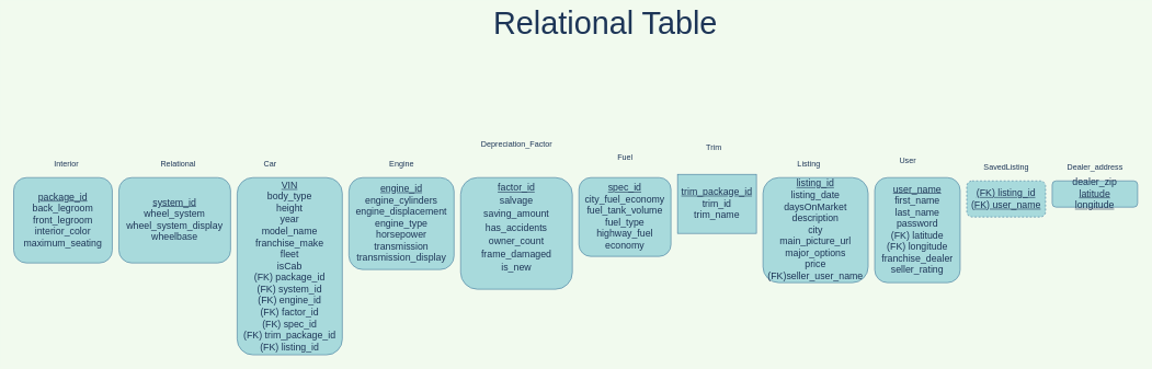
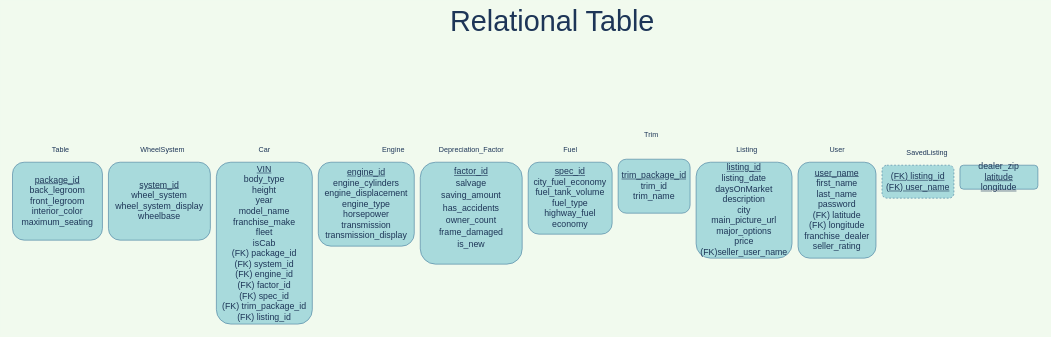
- <mxCell id="17" value="Depreciation_Factor" style="text;html=1;align=center;verticalAlign=middle;resizable=0;points=[];autosize=1;fontColor=#1D3557;" parent="1" vertex="1"><mxGeometry x="725" y="210" width="120" height="20" as="geometry" /></mxCell>
+ <mxCell id="17" value="Depreciation_Factor" style="text;html=1;align=center;verticalAlign=middle;resizable=0;points=[];autosize=1;fontColor=#1D3557;" parent="1" vertex="1"><mxGeometry x="725" y="240" width="120" height="20" as="geometry" /></mxCell>
- <mxCell id="18" value="Fuel" style="text;html=1;align=center;verticalAlign=middle;resizable=0;points=[];autosize=1;fontColor=#1D3557;" parent="1" vertex="1"><mxGeometry x="930" y="230" width="40" height="20" as="geometry" /></mxCell>
+ <mxCell id="18" value="Fuel" style="text;html=1;align=center;verticalAlign=middle;resizable=0;points=[];autosize=1;fontColor=#1D3557;" parent="1" vertex="1"><mxGeometry x="930" y="240" width="40" height="20" as="geometry" /></mxCell>
- <mxCell id="21" value="User" style="text;html=1;align=center;verticalAlign=middle;resizable=0;points=[];autosize=1;fontColor=#1D3557;" parent="1" vertex="1"><mxGeometry x="1360" y="235" width="40" height="20" as="geometry" /></mxCell>
+ <mxCell id="21" value="User" style="text;html=1;align=center;verticalAlign=middle;resizable=0;points=[];autosize=1;fontColor=#1D3557;" parent="1" vertex="1"><mxGeometry x="1375" y="240" width="40" height="20" as="geometry" /></mxCell>
- <mxCell id="13" value="Interior" style="text;html=1;align=center;verticalAlign=middle;resizable=0;points=[];autosize=1;fontColor=#1D3557;" parent="1" vertex="1"><mxGeometry x="75" y="240" width="50" height="20" as="geometry" /></mxCell>
+ <mxCell id="13" value="Table" style="text;html=1;align=center;verticalAlign=middle;resizable=0;points=[];autosize=1;fontColor=#1D3557;" parent="1" vertex="1"><mxGeometry x="75" y="240" width="50" height="20" as="geometry" /></mxCell>
- <mxCell id="14" value="Relational" style="text;html=1;align=center;verticalAlign=middle;resizable=0;points=[];autosize=1;fontColor=#1D3557;" parent="1" vertex="1"><mxGeometry x="225" y="240" width="90" height="20" as="geometry" /></mxCell>
+ <mxCell id="14" value="WheelSystem" style="text;html=1;align=center;verticalAlign=middle;resizable=0;points=[];autosize=1;fontColor=#1D3557;" parent="1" vertex="1"><mxGeometry x="225" y="240" width="90" height="20" as="geometry" /></mxCell>
- <mxCell id="15" value="Car" style="text;html=1;align=center;verticalAlign=middle;resizable=0;points=[];autosize=1;fontColor=#1D3557;" parent="1" vertex="1"><mxGeometry x="395" y="240" width="30" height="20" as="geometry" /></mxCell>
+ <mxCell id="15" value="Car" style="text;html=1;align=center;verticalAlign=middle;resizable=0;points=[];autosize=1;fontColor=#1D3557;" parent="1" vertex="1"><mxGeometry x="425" y="240" width="30" height="20" as="geometry" /></mxCell>
- <mxCell id="16" value="Engine" style="text;html=1;align=center;verticalAlign=middle;resizable=0;points=[];autosize=1;fontColor=#1D3557;" parent="1" vertex="1"><mxGeometry x="585" y="240" width="50" height="20" as="geometry" /></mxCell>
+ <mxCell id="16" value="Engine" style="text;html=1;align=center;verticalAlign=middle;resizable=0;points=[];autosize=1;fontColor=#1D3557;" parent="1" vertex="1"><mxGeometry x="630" y="240" width="50" height="20" as="geometry" /></mxCell>
- <mxCell id="20" value="Listing" style="text;html=1;strokeColor=none;fillColor=none;align=center;verticalAlign=middle;whiteSpace=wrap;rounded=0;fontColor=#1D3557;" parent="1" vertex="1"><mxGeometry x="1210" y="240" width="40" height="20" as="geometry" /></mxCell>
+ <mxCell id="20" value="Listing" style="text;html=1;strokeColor=none;fillColor=none;align=center;verticalAlign=middle;whiteSpace=wrap;rounded=0;fontColor=#1D3557;" parent="1" vertex="1"><mxGeometry x="1225" y="240" width="40" height="20" as="geometry" /></mxCell>
- <mxCell id="23" value="SavedListing" style="text;html=1;align=center;verticalAlign=middle;resizable=0;points=[];autosize=1;fontColor=#1D3557;" parent="1" vertex="1"><mxGeometry x="1490" y="245" width="80" height="20" as="geometry" /></mxCell>
+ <mxCell id="23" value="SavedListing" style="text;html=1;align=center;verticalAlign=middle;resizable=0;points=[];autosize=1;fontColor=#1D3557;" parent="1" vertex="1"><mxGeometry x="1505" y="245" width="80" height="20" as="geometry" /></mxCell>
- <mxCell id="22" value="Dealer_address" style="text;html=1;align=center;verticalAlign=middle;resizable=0;points=[];autosize=1;fontColor=#1D3557;" parent="1" vertex="1"><mxGeometry x="1615" y="245" width="100" height="20" as="geometry" /></mxCell>
- <mxCell id="8" value="&lt;span id=&quot;docs-internal-guid-eb317f85-7fff-bd84-4fd1-17e5ef25c3f5&quot;&gt;&lt;span style=&quot;font-size: 11pt ; font-family: &amp;#34;arial&amp;#34; ; background-color: transparent ; vertical-align: baseline&quot;&gt;&lt;u&gt;trim_package_id&lt;br&gt;&lt;/u&gt;trim_id&lt;br&gt;trim_name&lt;/span&gt;&lt;/span&gt;" style="whiteSpace=wrap;html=1;fillColor=#A8DADC;strokeColor=#457B9D;fontColor=#1D3557;rounded=0;" parent="1" vertex="1"><mxGeometry x="1030" y="265" width="120" height="90" as="geometry" /></mxCell>
+ <mxCell id="8" value="&lt;span id=&quot;docs-internal-guid-eb317f85-7fff-bd84-4fd1-17e5ef25c3f5&quot;&gt;&lt;span style=&quot;font-size: 11pt ; font-family: &amp;#34;arial&amp;#34; ; background-color: transparent ; vertical-align: baseline&quot;&gt;&lt;u&gt;trim_package_id&lt;br&gt;&lt;/u&gt;trim_id&lt;br&gt;trim_name&lt;/span&gt;&lt;/span&gt;" style="rounded=1;whiteSpace=wrap;html=1;fillColor=#A8DADC;strokeColor=#457B9D;fontColor=#1D3557;" parent="1" vertex="1"><mxGeometry x="1030" y="265" width="120" height="90" as="geometry" /></mxCell>
